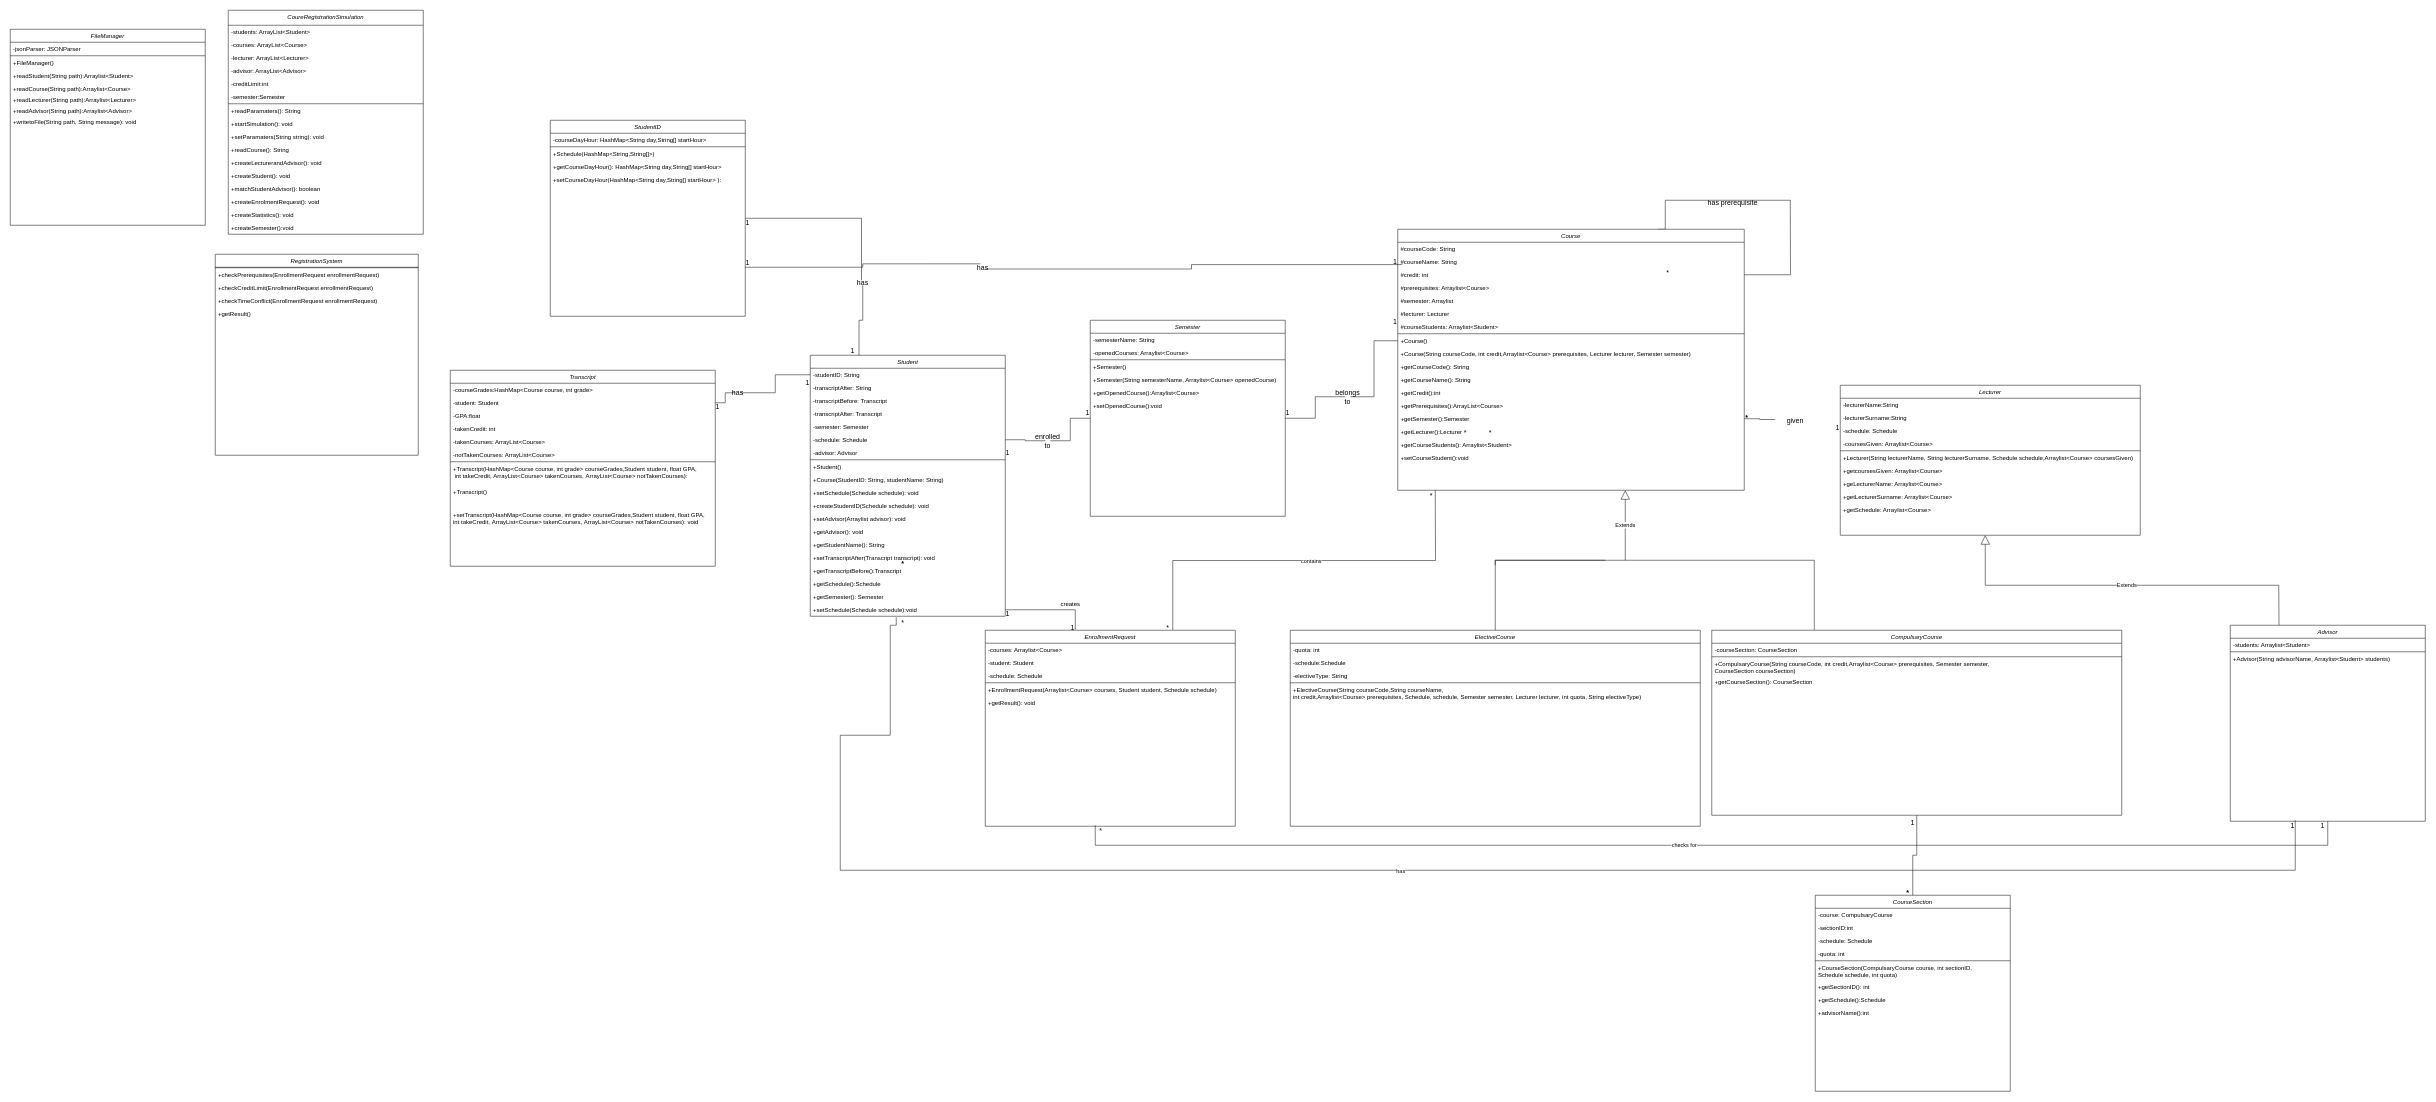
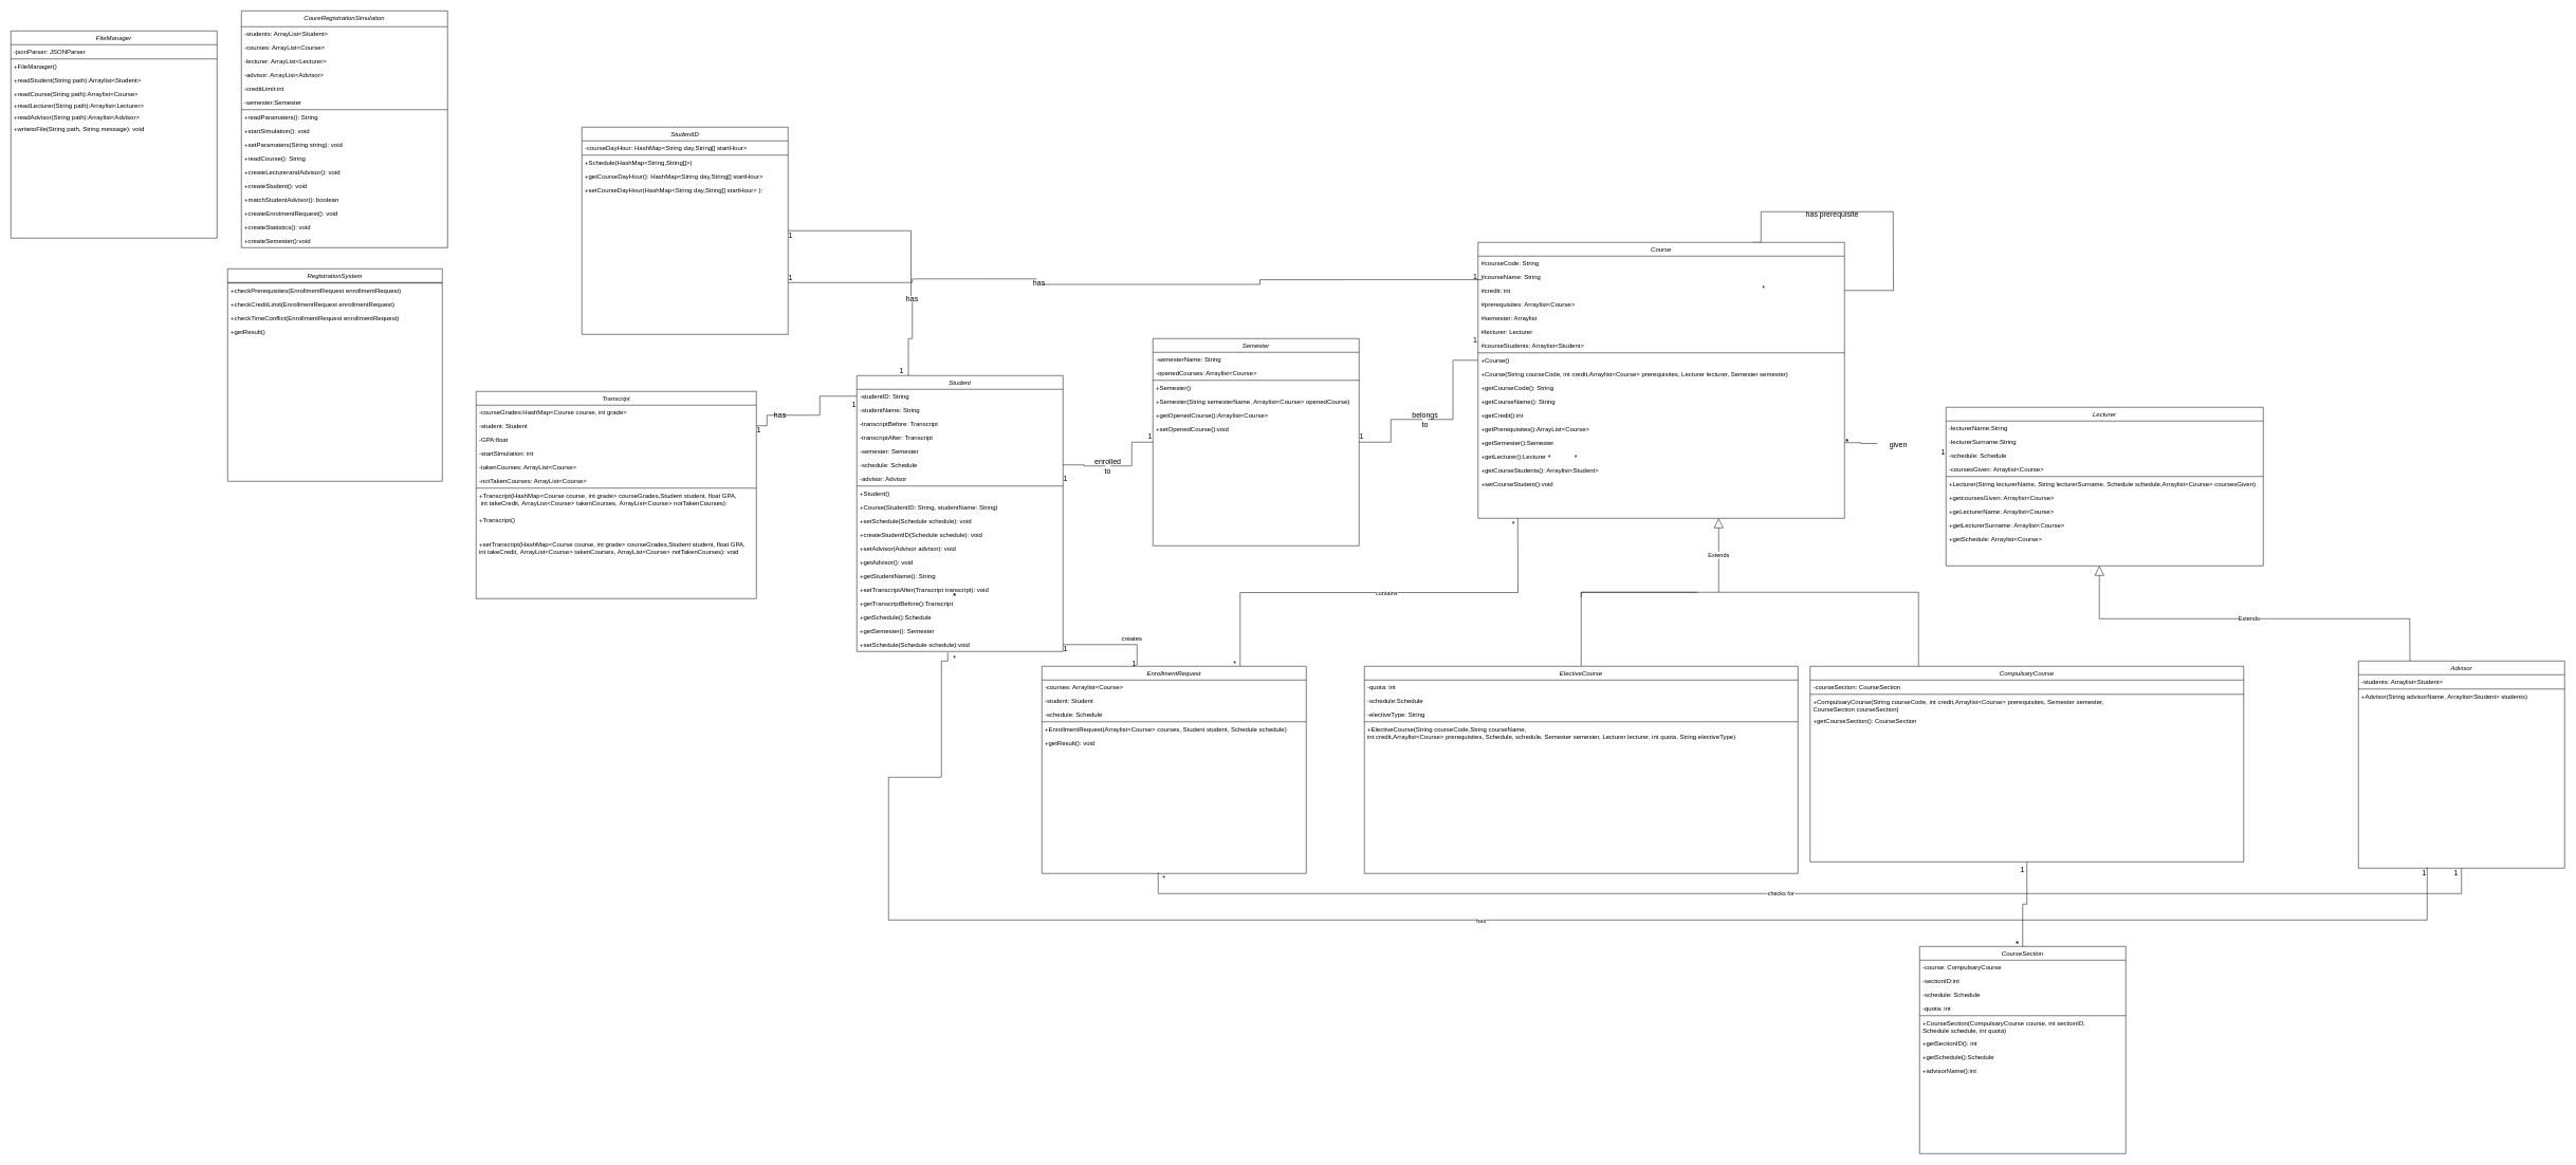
- <mxCell id="4" value="-transcriptAfter: String" style="text;align=left;verticalAlign=top;spacingLeft=4;spacingRight=4;overflow=hidden;rotatable=0;points=[[0,0.5],[1,0.5]];portConstraint=eastwest;rounded=0;shadow=0;html=0;" parent="2" vertex="1"><mxGeometry y="52" width="390" height="26" as="geometry" /></mxCell>
+ <mxCell id="4" value="-studentName: String" style="text;align=left;verticalAlign=top;spacingLeft=4;spacingRight=4;overflow=hidden;rotatable=0;points=[[0,0.5],[1,0.5]];portConstraint=eastwest;rounded=0;shadow=0;html=0;" parent="2" vertex="1"><mxGeometry y="52" width="390" height="26" as="geometry" /></mxCell>
- <mxCell id="69" value="-takenCredit: int" style="text;align=left;verticalAlign=top;spacingLeft=4;spacingRight=4;overflow=hidden;rotatable=0;points=[[0,0.5],[1,0.5]];portConstraint=eastwest;rounded=0;shadow=0;html=0;" parent="65" vertex="1"><mxGeometry y="104" width="530" height="26" as="geometry" /></mxCell>
+ <mxCell id="69" value="-startSimulation: int" style="text;align=left;verticalAlign=top;spacingLeft=4;spacingRight=4;overflow=hidden;rotatable=0;points=[[0,0.5],[1,0.5]];portConstraint=eastwest;rounded=0;shadow=0;html=0;" parent="65" vertex="1"><mxGeometry y="104" width="530" height="26" as="geometry" /></mxCell>
- <mxCell id="15" value="+setAdvisor(Arraylist advisor): void" style="text;align=left;verticalAlign=top;spacingLeft=4;spacingRight=4;overflow=hidden;rotatable=0;points=[[0,0.5],[1,0.5]];portConstraint=eastwest;rounded=0;shadow=0;html=0;" parent="2" vertex="1"><mxGeometry y="314" width="390" height="26" as="geometry" /></mxCell>
+ <mxCell id="15" value="+setAdvisor(Advisor advisor): void" style="text;align=left;verticalAlign=top;spacingLeft=4;spacingRight=4;overflow=hidden;rotatable=0;points=[[0,0.5],[1,0.5]];portConstraint=eastwest;rounded=0;shadow=0;html=0;" parent="2" vertex="1"><mxGeometry y="314" width="390" height="26" as="geometry" /></mxCell>
